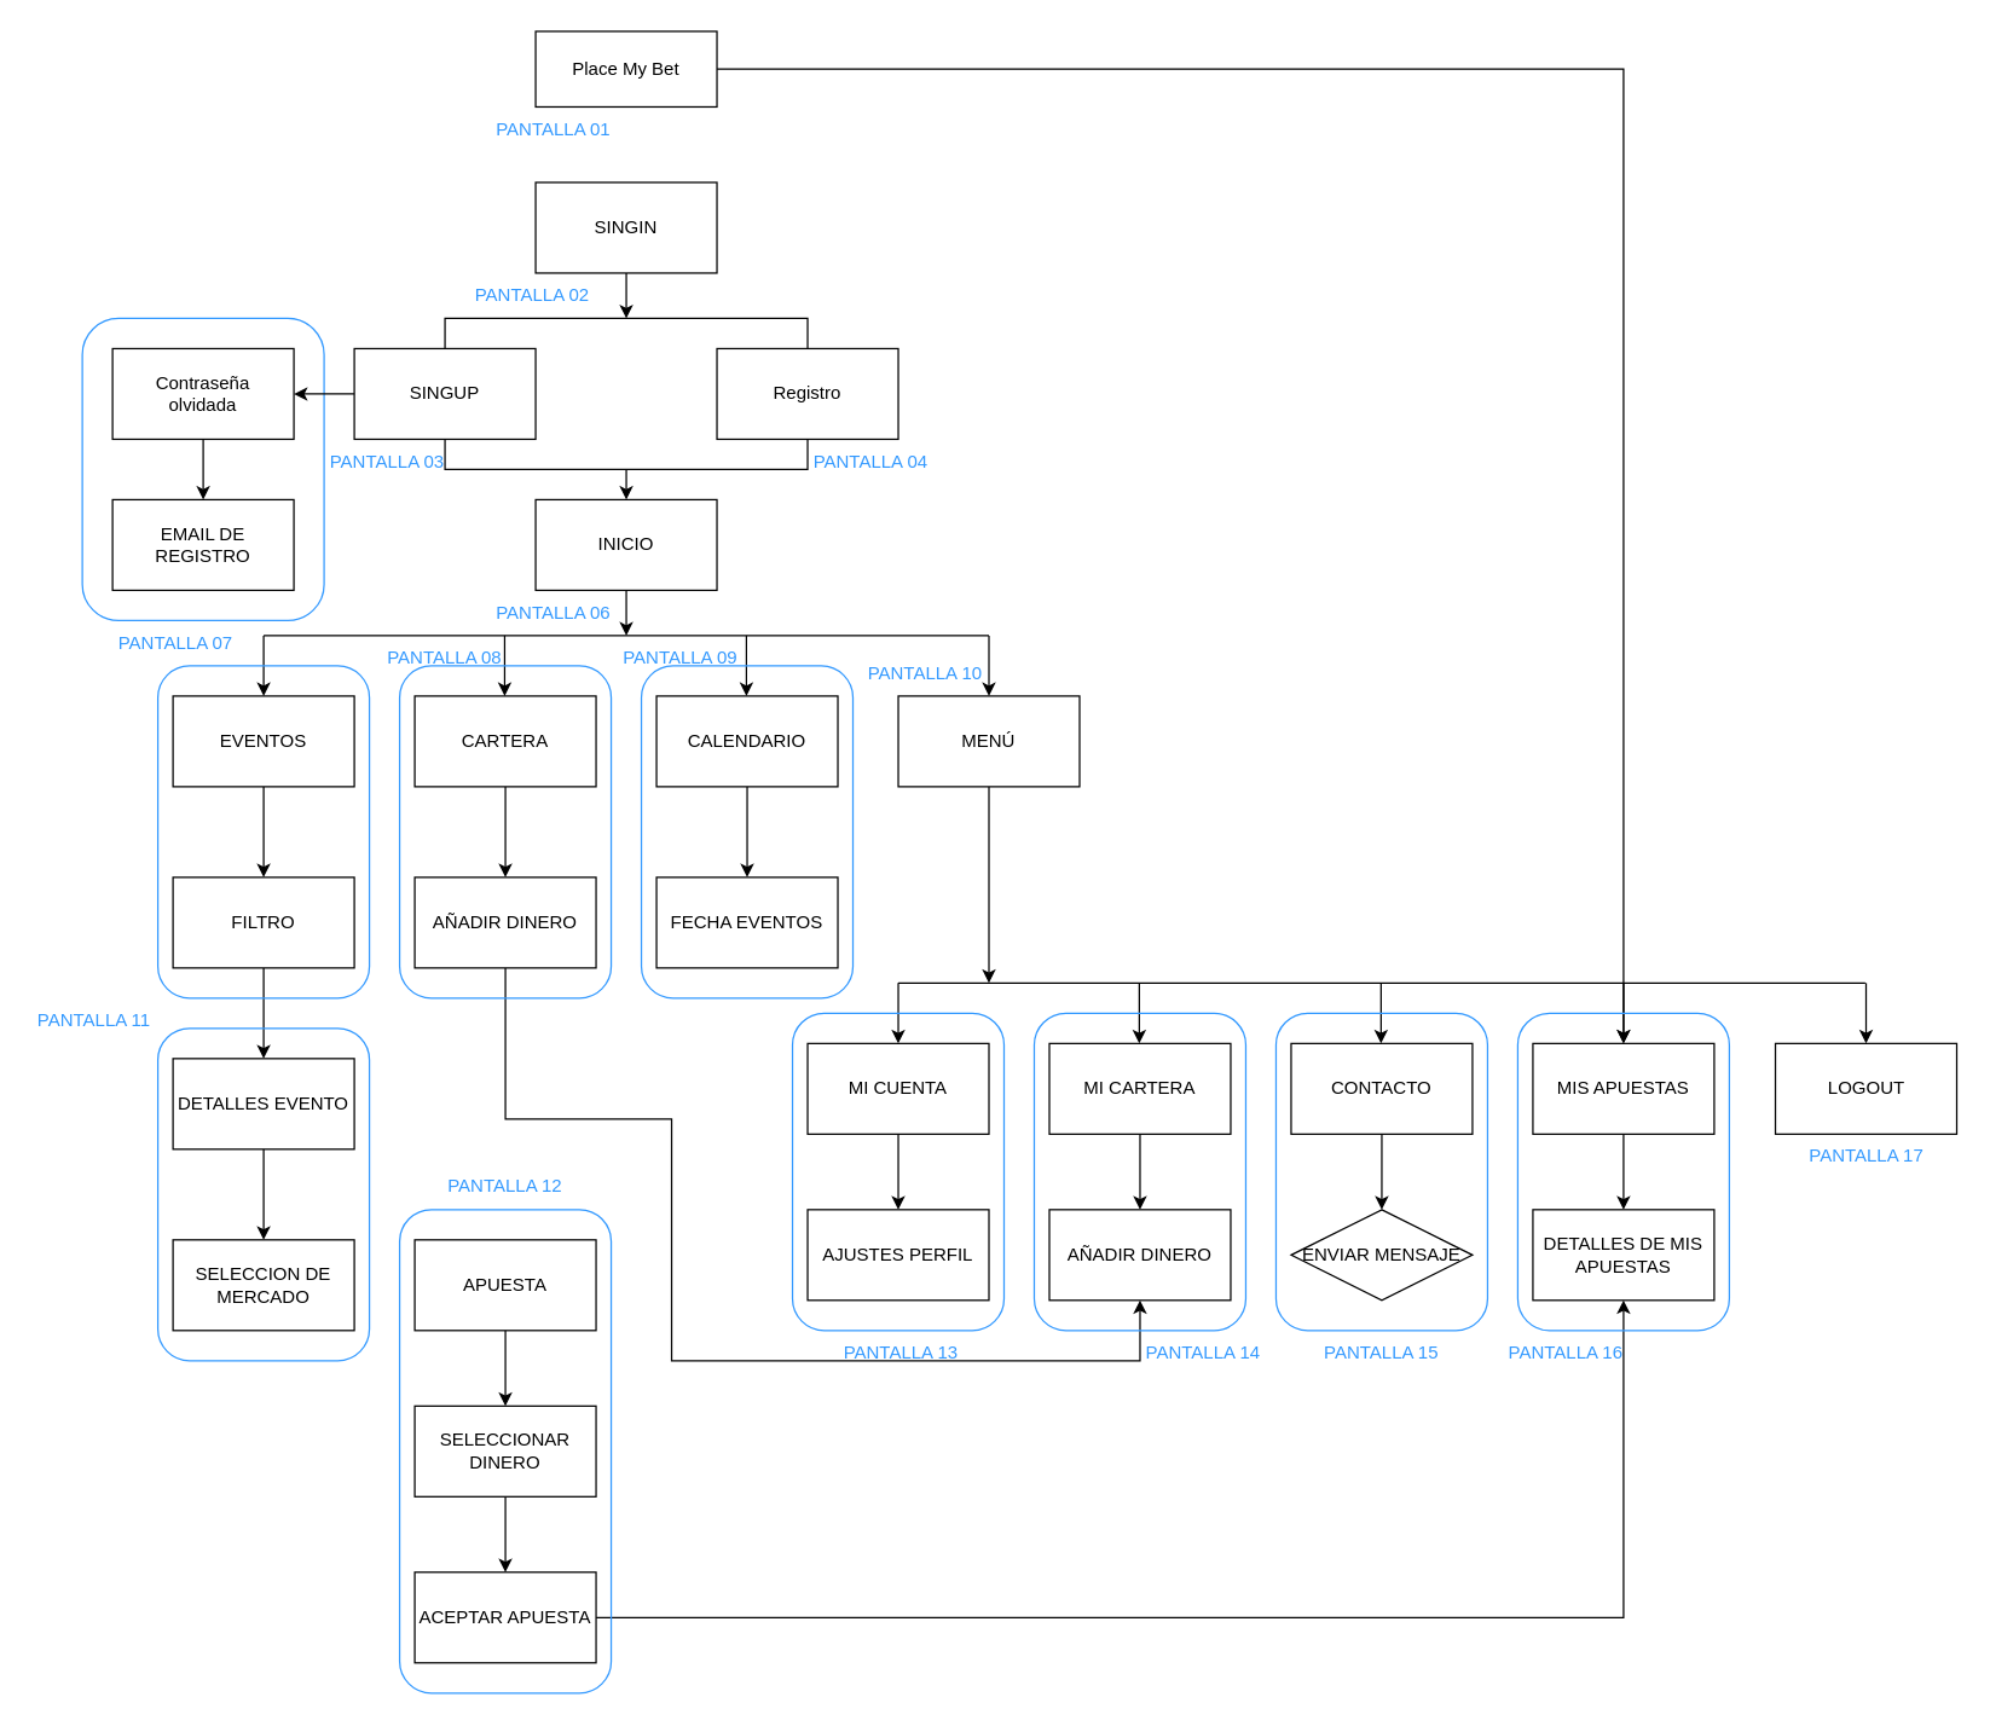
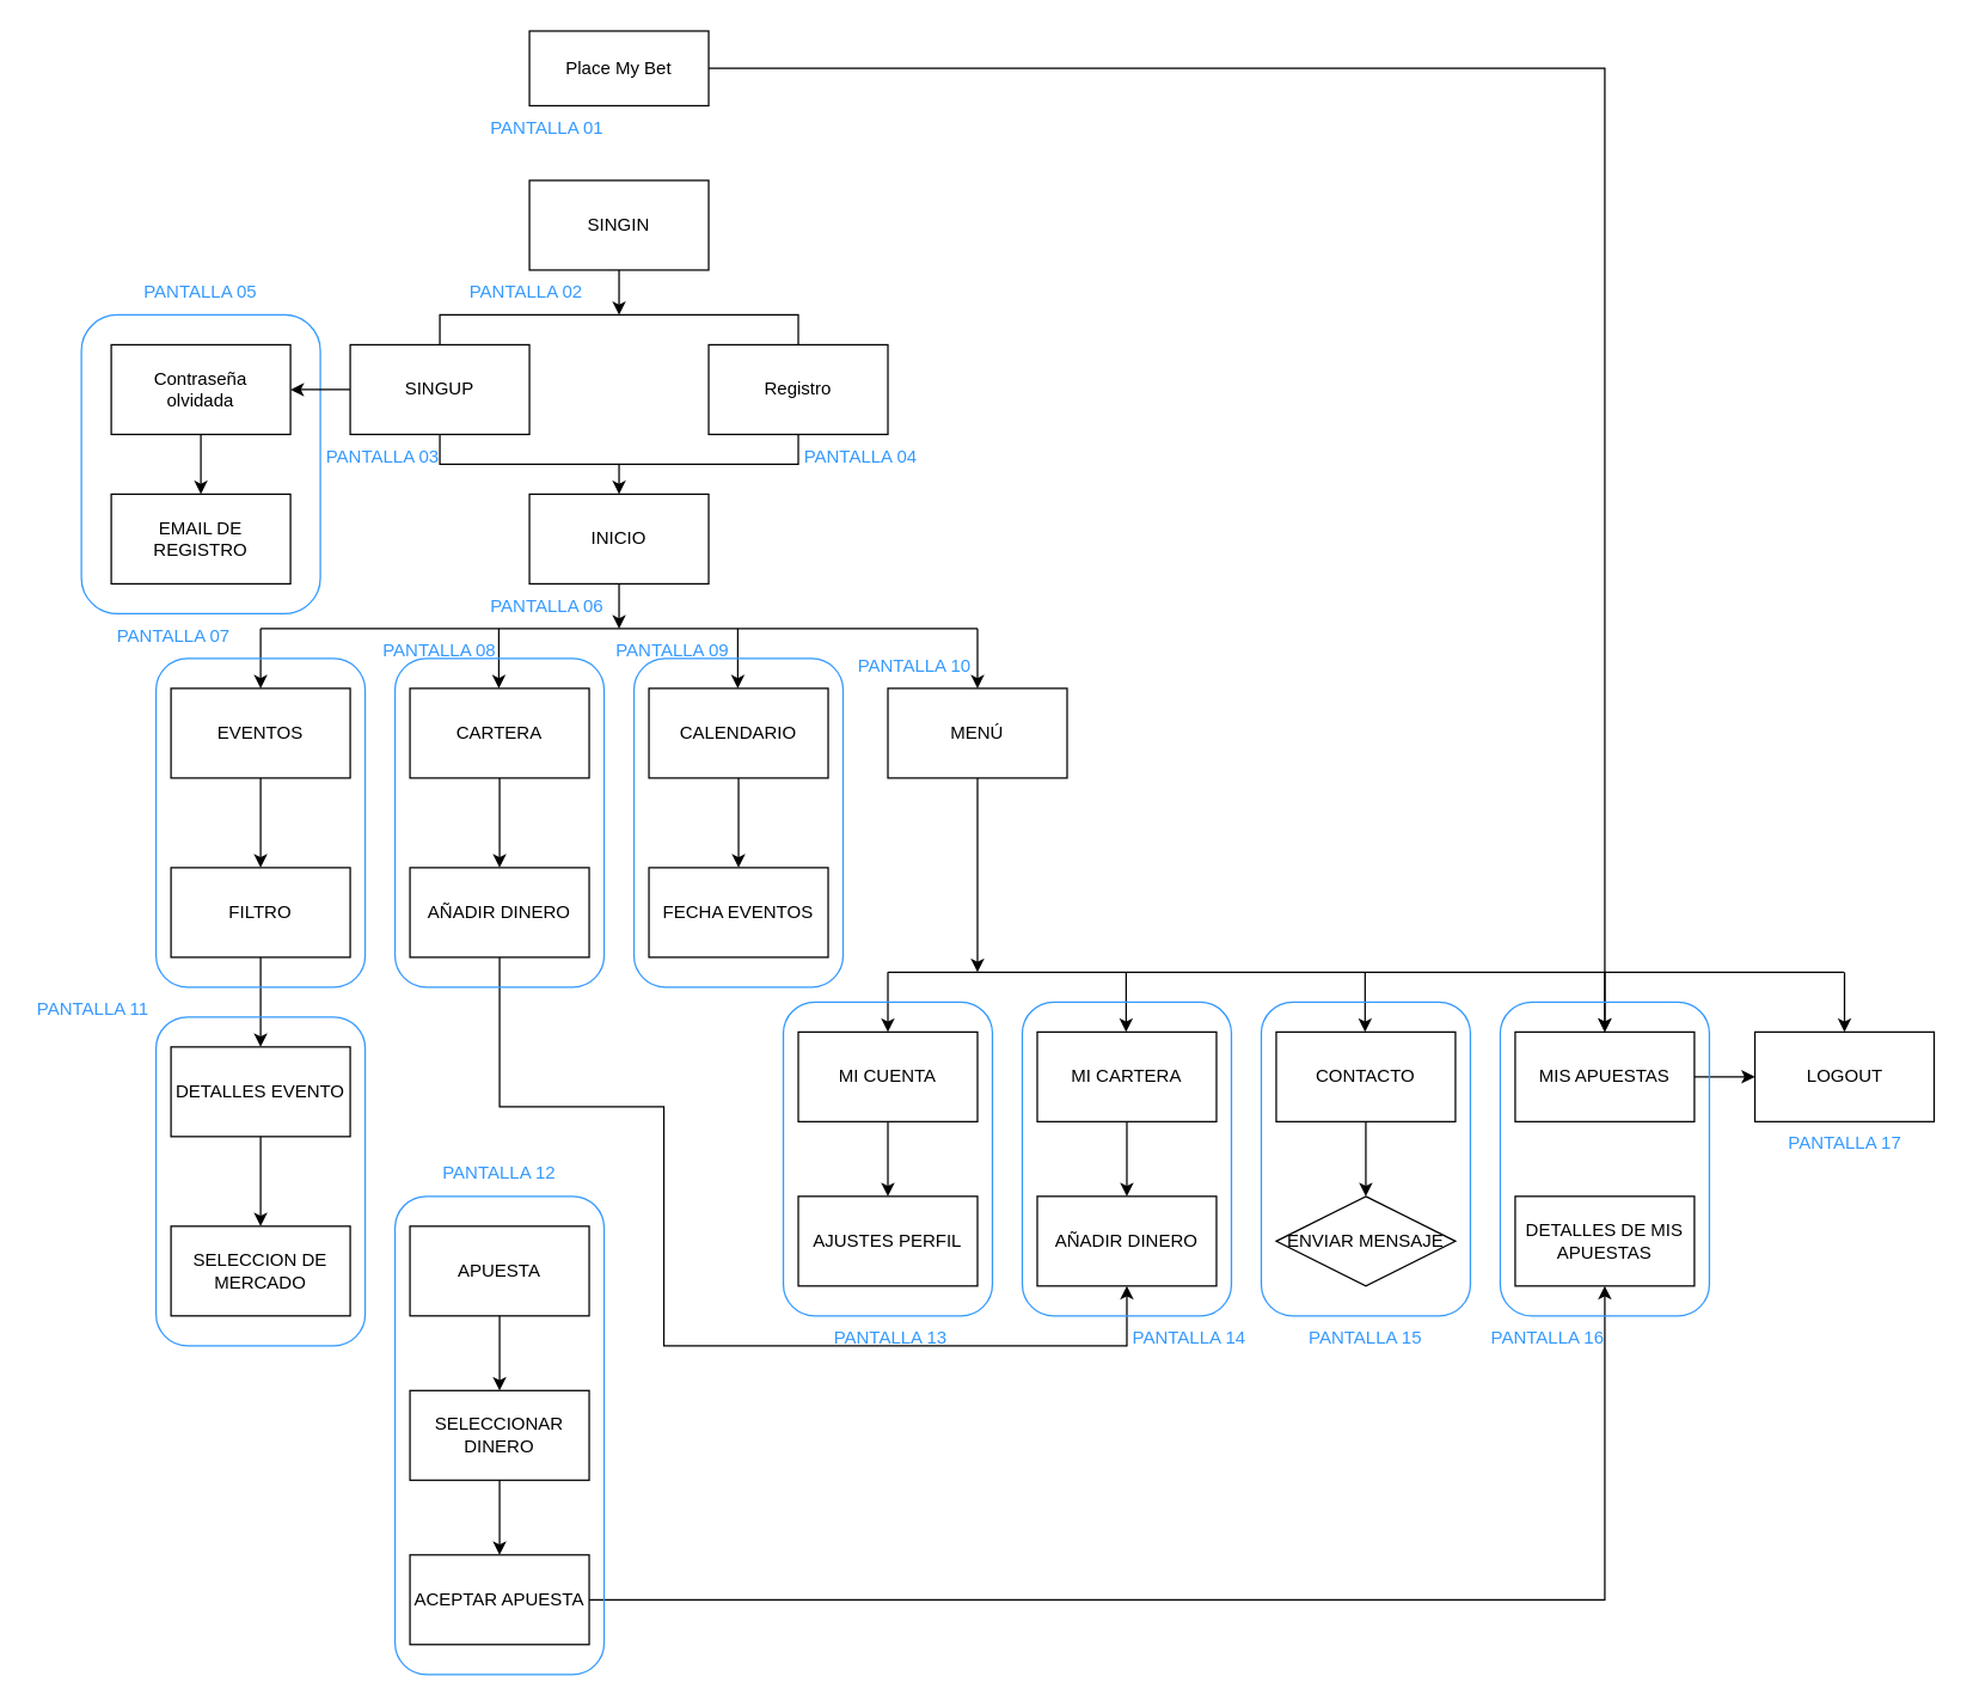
+ <mxCell id="77" value="PANTALLA 05" style="text;html=1;strokeColor=none;fillColor=none;align=center;verticalAlign=middle;whiteSpace=wrap;rounded=0;fontColor=#3399FF;" vertex="1" parent="1"><mxGeometry x="92" y="180" width="84" height="30" as="geometry" /></mxCell>
- <mxCell id="34" value="" style="edgeStyle=orthogonalEdgeStyle;rounded=0;orthogonalLoop=1;jettySize=auto;html=1;endArrow=classic;endFill=1;" edge="1" parent="1" source="35" target="59"><mxGeometry relative="1" as="geometry" /></mxCell>
+ <mxCell id="34" value="" style="edgeStyle=orthogonalEdgeStyle;rounded=0;orthogonalLoop=1;jettySize=auto;html=1;endArrow=classic;endFill=1;" edge="1" parent="1" source="35" target="50"><mxGeometry relative="1" as="geometry" /></mxCell>
